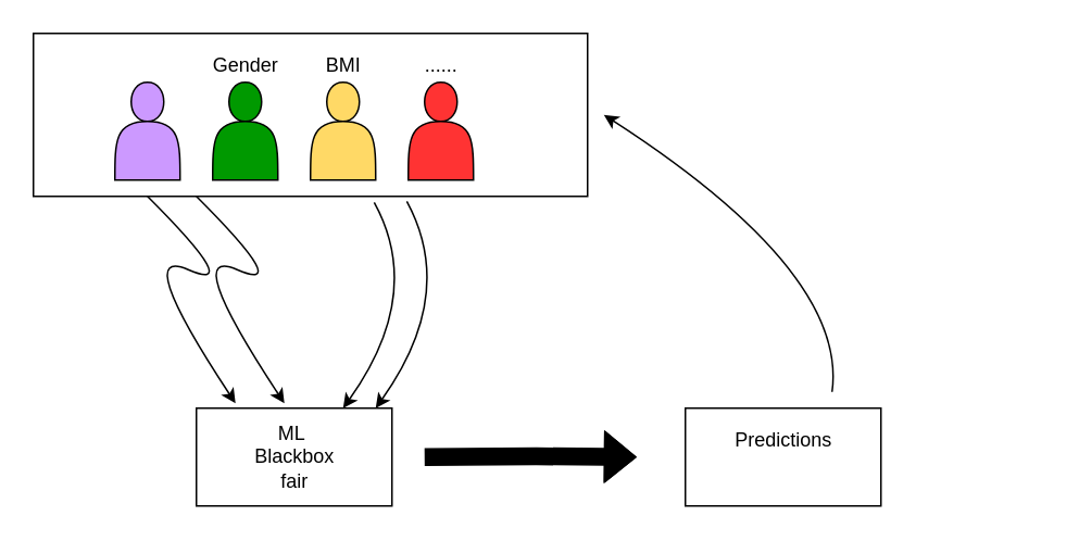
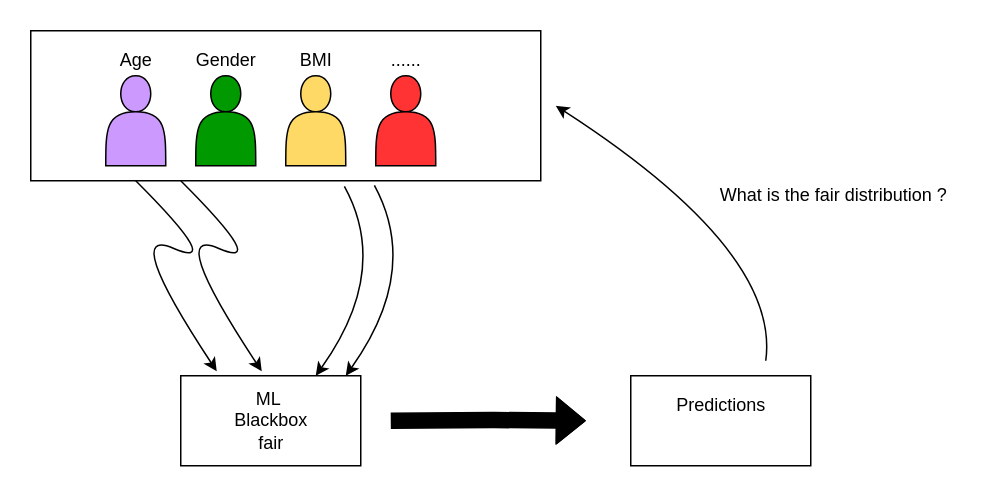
+ <mxCell id="18" value="Age" style="text;html=1;resizable=0;autosize=1;align=center;verticalAlign=middle;points=[];fillColor=none;strokeColor=none;rounded=0;" vertex="1" parent="1"><mxGeometry x="70" y="30" width="40" height="20" as="geometry" /></mxCell>
+ <mxCell id="17" value="What is the fair distribution ?" style="text;html=1;resizable=0;autosize=1;align=center;verticalAlign=middle;points=[];fillColor=none;strokeColor=none;rounded=0;" vertex="1" parent="1"><mxGeometry x="470" y="120" width="170" height="20" as="geometry" /></mxCell>
